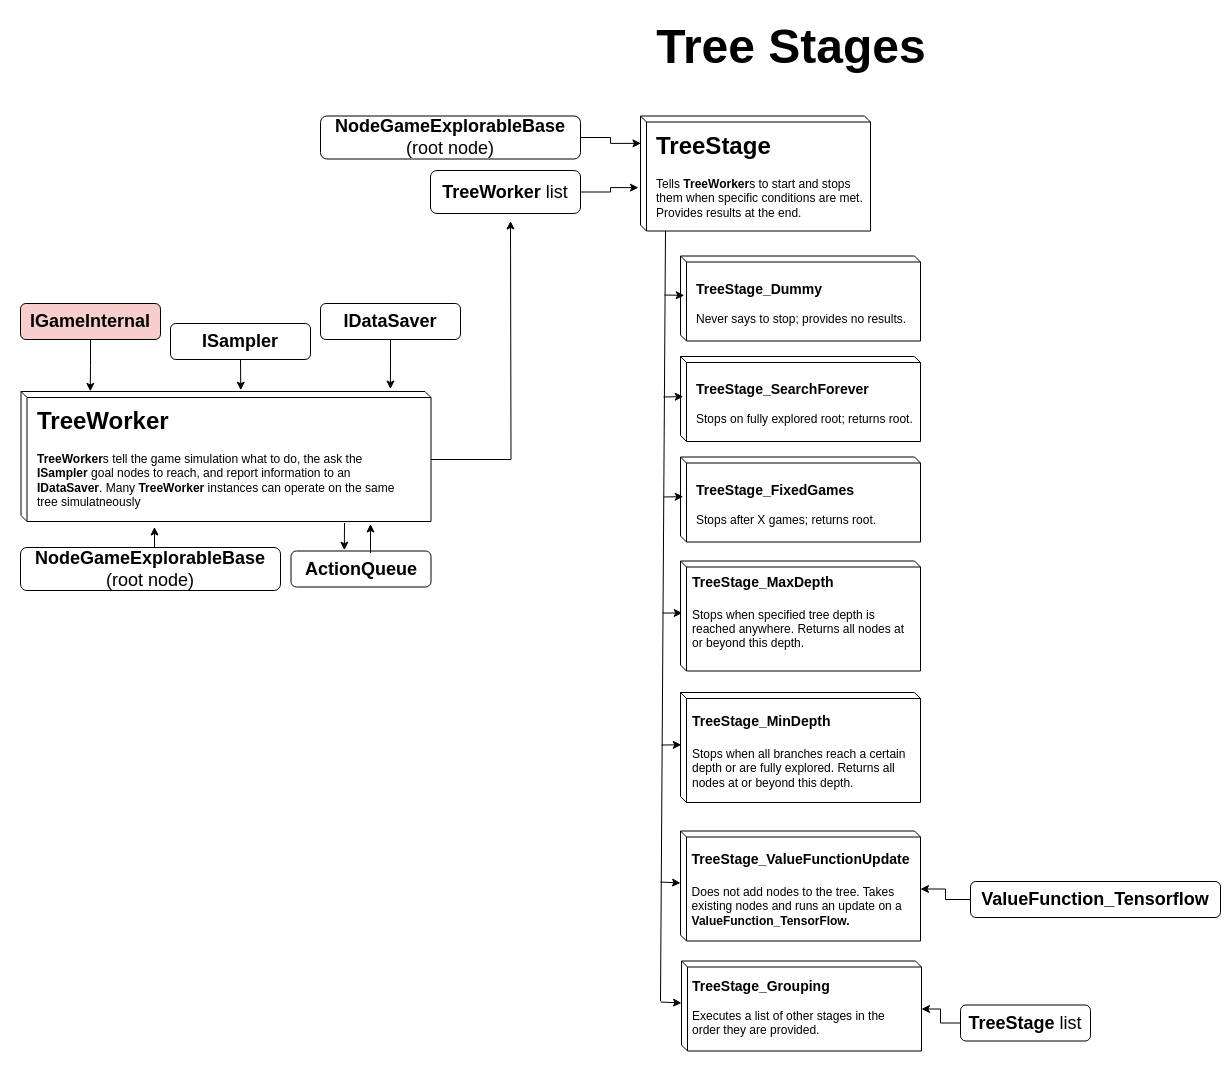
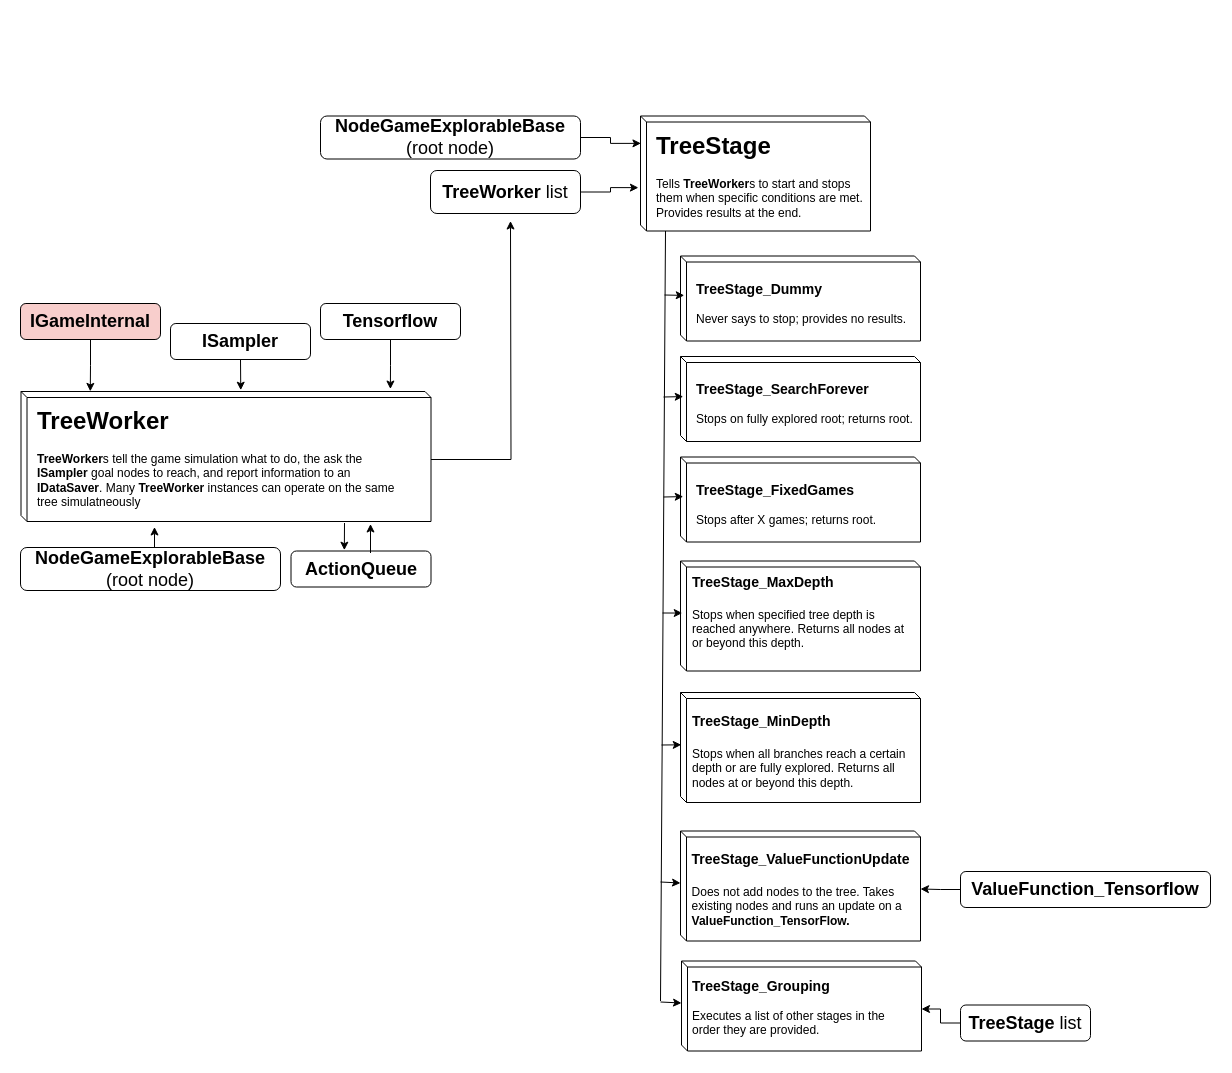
- <mxCell id="37" value="&lt;font style=&quot;font-size: 48px&quot;&gt;&lt;b&gt;Tree Stages&lt;/b&gt;&lt;/font&gt;" style="text;html=1;strokeColor=none;fillColor=none;align=center;verticalAlign=middle;whiteSpace=wrap;rounded=0;" vertex="1" parent="1"><mxGeometry x="631" y="20.5" width="320" height="50" as="geometry" /></mxCell>
- <mxCell id="43" value="&lt;font style=&quot;font-size: 18px&quot;&gt;&lt;b&gt;IDataSaver&lt;/b&gt;&lt;/font&gt;" style="rounded=1;whiteSpace=wrap;html=1;" vertex="1" parent="1"><mxGeometry x="320" y="303" width="140" height="36" as="geometry" /></mxCell>
+ <mxCell id="43" value="&lt;font style=&quot;font-size: 18px&quot;&gt;&lt;b&gt;Tensorflow&lt;/b&gt;&lt;/font&gt;" style="rounded=1;whiteSpace=wrap;html=1;" vertex="1" parent="1"><mxGeometry x="320" y="303" width="140" height="36" as="geometry" /></mxCell>
- <mxCell id="24" value="&lt;font style=&quot;font-size: 18px&quot;&gt;&lt;b&gt;ValueFunction_Tensorflow&lt;/b&gt;&lt;/font&gt;" style="rounded=1;whiteSpace=wrap;html=1;" vertex="1" parent="1"><mxGeometry x="970" y="881" width="250" height="36" as="geometry" /></mxCell>
+ <mxCell id="24" value="&lt;font style=&quot;font-size: 18px&quot;&gt;&lt;b&gt;ValueFunction_Tensorflow&lt;/b&gt;&lt;/font&gt;" style="rounded=1;whiteSpace=wrap;html=1;" vertex="1" parent="1"><mxGeometry x="960" y="871" width="250" height="36" as="geometry" /></mxCell>
